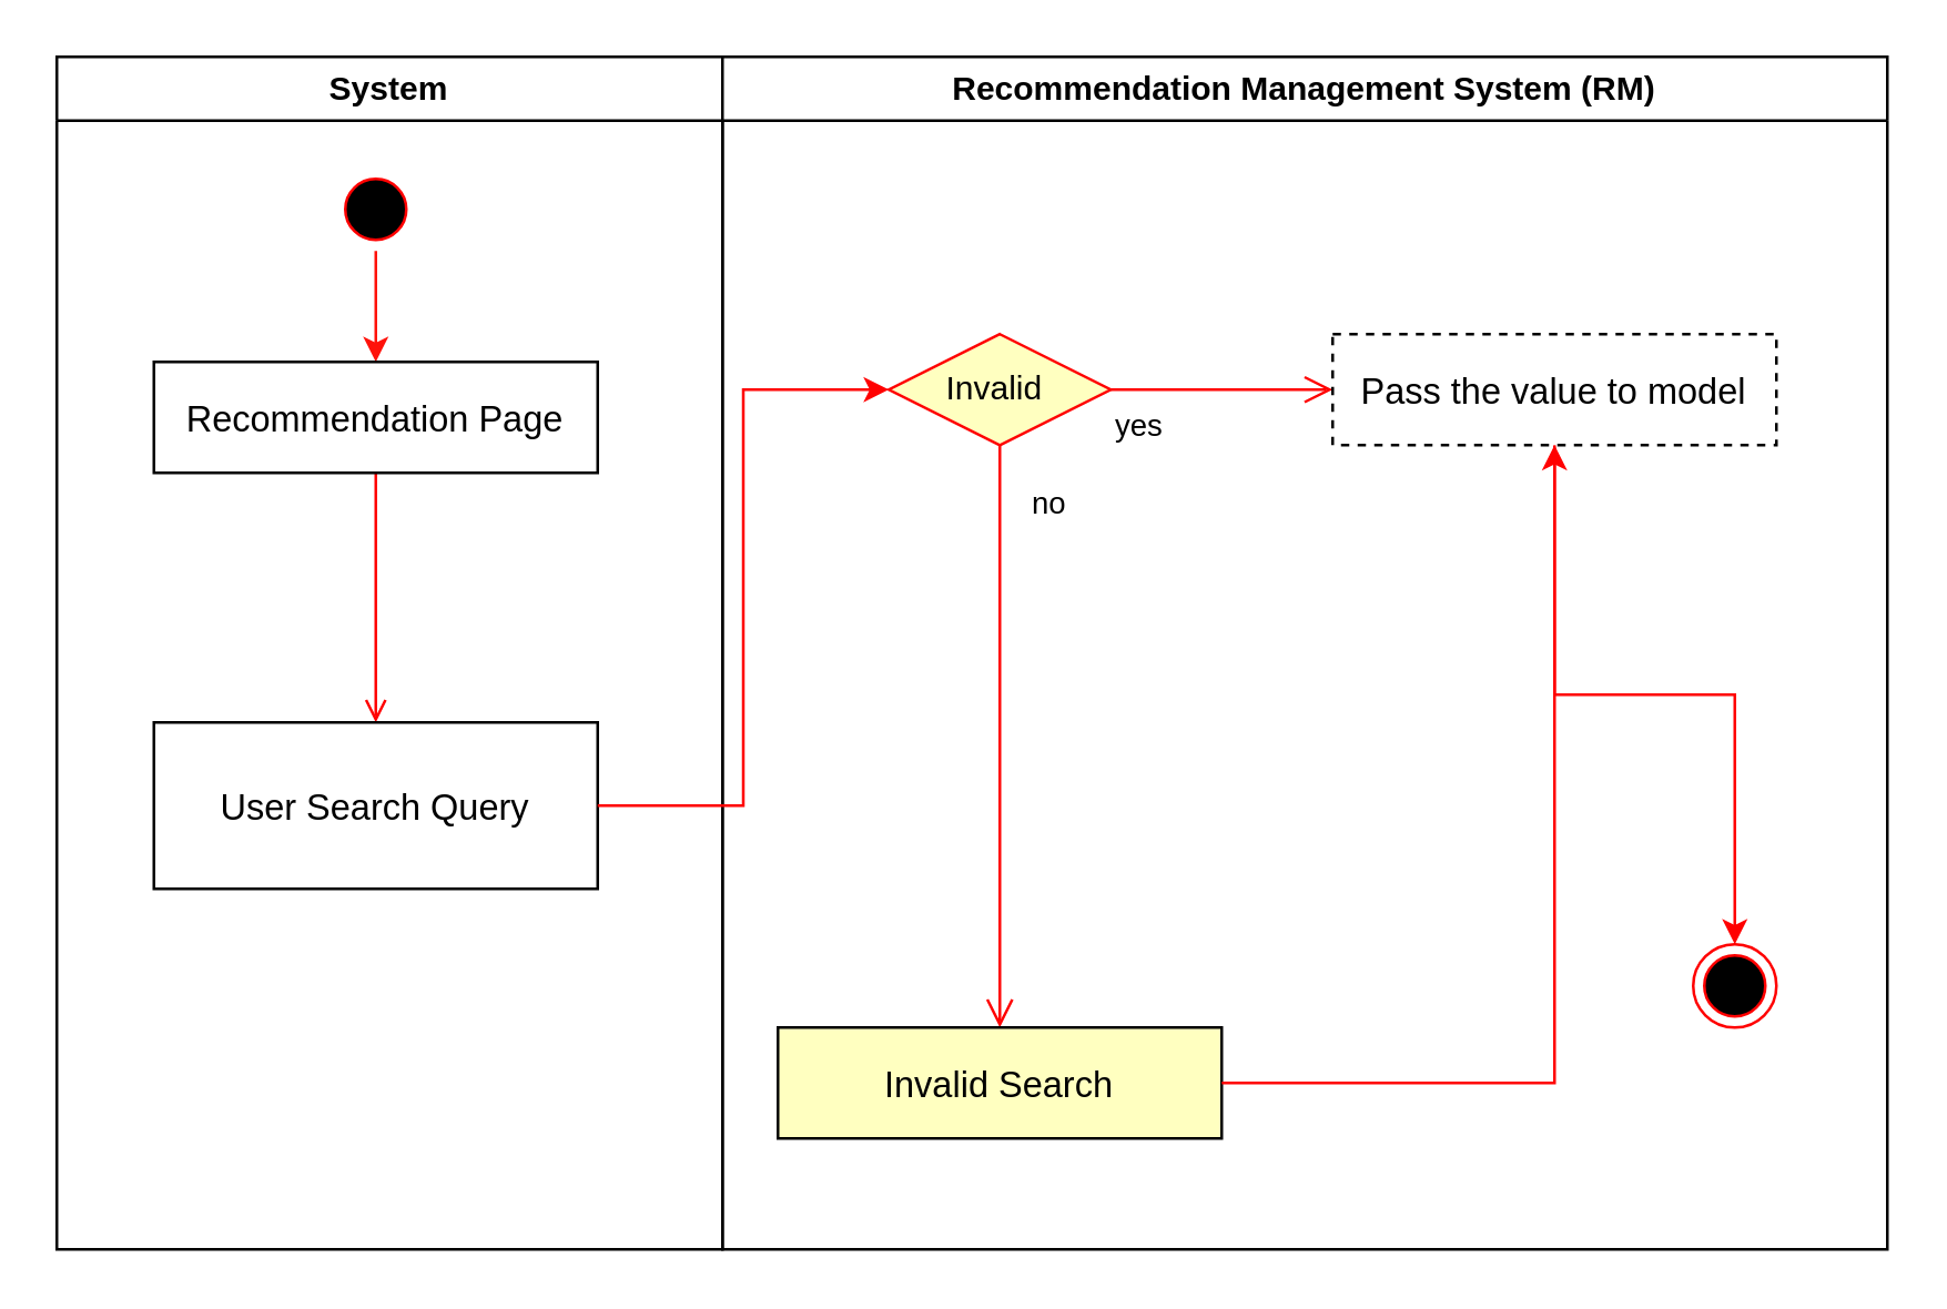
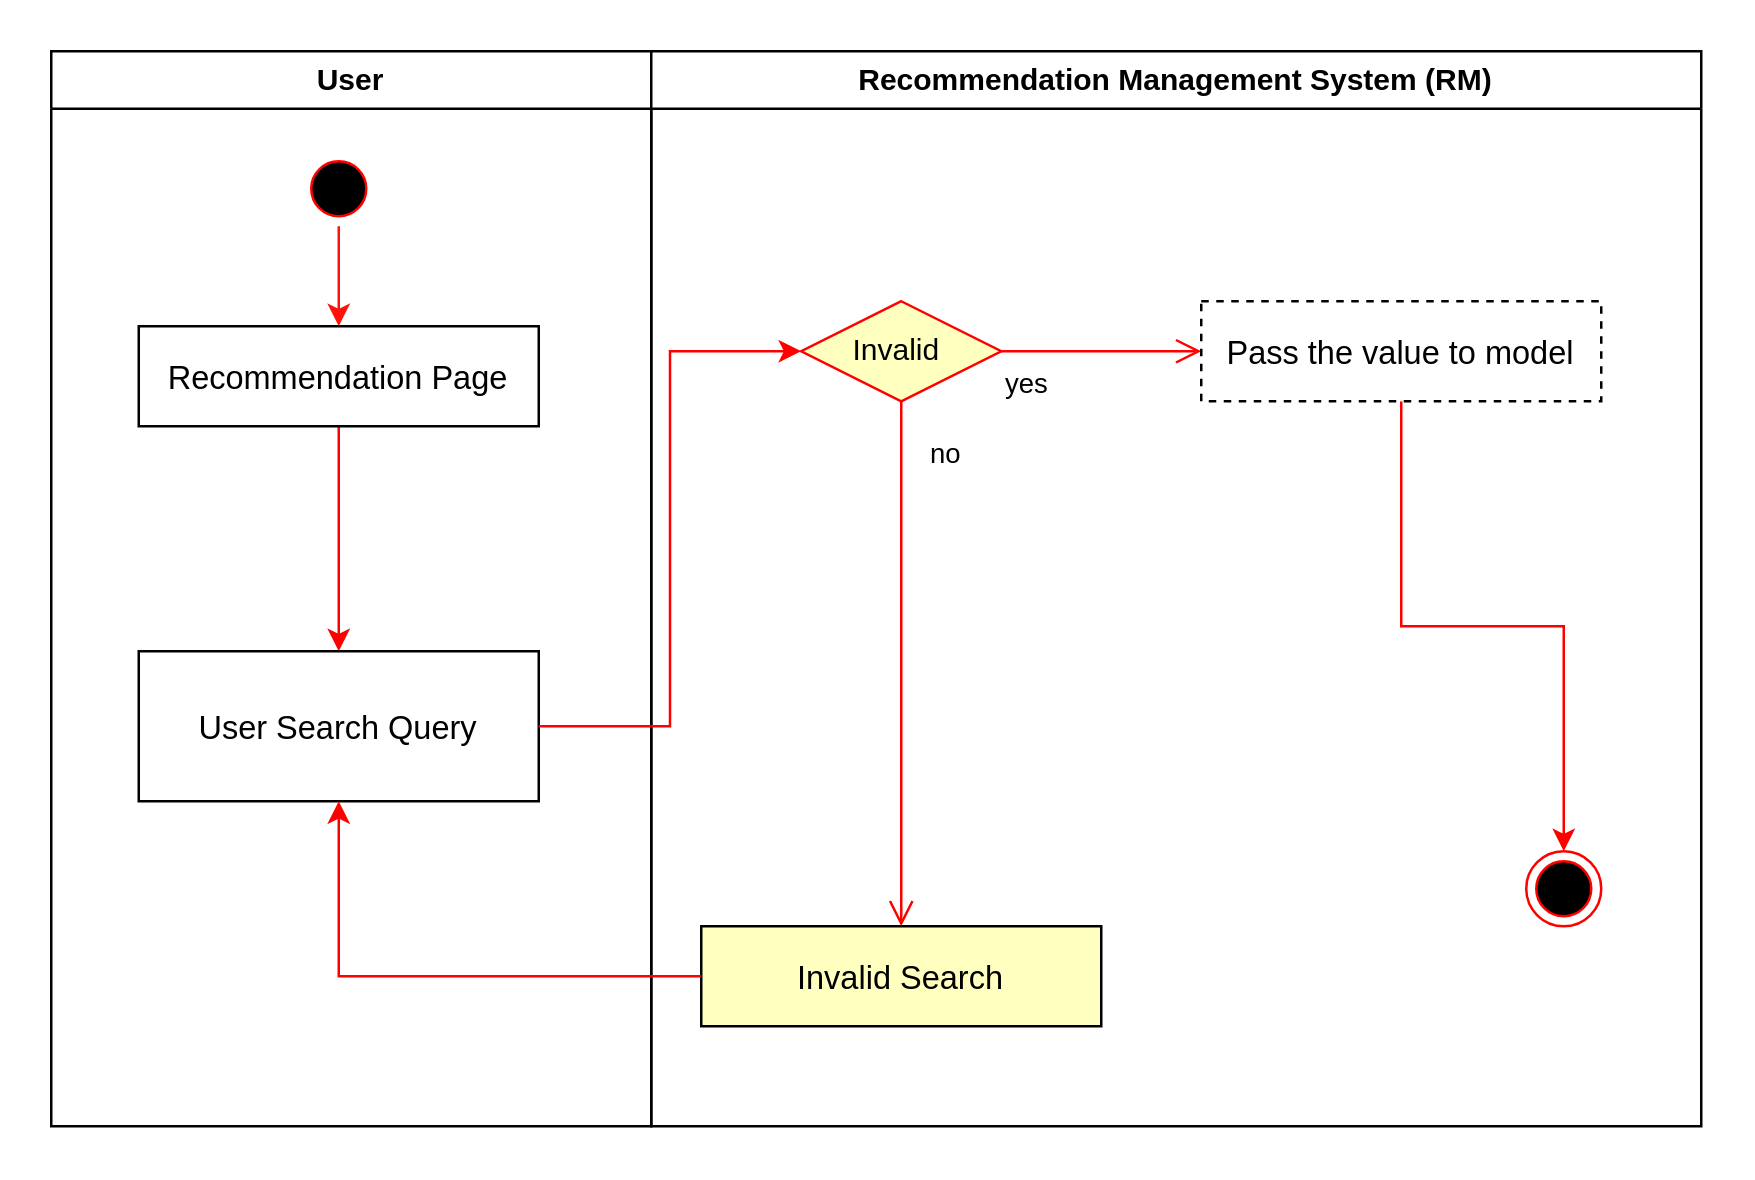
- <mxCell id="2" value="System" style="swimlane;whiteSpace=wrap" parent="1" vertex="1"><mxGeometry x="20" y="20" width="240" height="430" as="geometry" /></mxCell>
+ <mxCell id="2" value="User" style="swimlane;whiteSpace=wrap" parent="1" vertex="1"><mxGeometry x="20" y="20" width="240" height="430" as="geometry" /></mxCell>
- <mxCell id="5" style="edgeStyle=orthogonalEdgeStyle;rounded=0;orthogonalLoop=1;jettySize=auto;html=1;entryX=0.5;entryY=0;entryDx=0;entryDy=0;strokeColor=#FF0000;endArrow=open;" parent="2" source="6" target="7" edge="1"><mxGeometry relative="1" as="geometry" /></mxCell>
+ <mxCell id="5" style="edgeStyle=orthogonalEdgeStyle;rounded=0;orthogonalLoop=1;jettySize=auto;html=1;entryX=0.5;entryY=0;entryDx=0;entryDy=0;strokeColor=#FF0000;" parent="2" source="6" target="7" edge="1"><mxGeometry relative="1" as="geometry" /></mxCell>
- <mxCell id="17" style="edgeStyle=orthogonalEdgeStyle;rounded=0;orthogonalLoop=1;jettySize=auto;html=1;strokeColor=#FF0000;" parent="1" source="15" target="14" edge="1"><mxGeometry relative="1" as="geometry" /></mxCell>
+ <mxCell id="17" style="edgeStyle=orthogonalEdgeStyle;rounded=0;orthogonalLoop=1;jettySize=auto;html=1;entryX=0.5;entryY=1;entryDx=0;entryDy=0;strokeColor=#FF0000;" parent="1" source="15" target="7" edge="1"><mxGeometry relative="1" as="geometry" /></mxCell>
